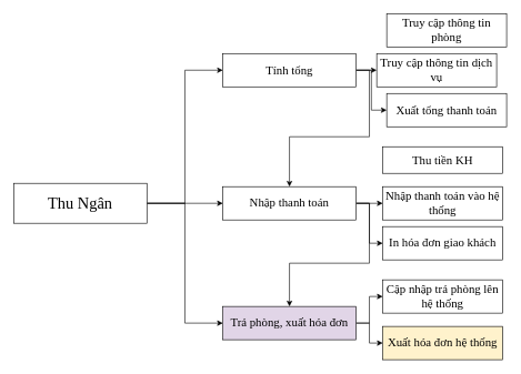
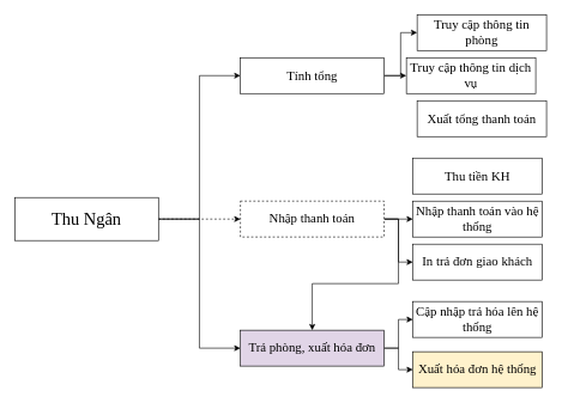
- <mxCell id="8" style="edgeStyle=orthogonalEdgeStyle;rounded=0;orthogonalLoop=1;jettySize=auto;html=1;exitX=1;exitY=0.5;exitDx=0;exitDy=0;entryX=0;entryY=0.5;entryDx=0;entryDy=0;" parent="1" source="9" target="23" edge="1"><mxGeometry relative="1" as="geometry" /></mxCell>
- <mxCell id="6" style="edgeStyle=orthogonalEdgeStyle;rounded=0;orthogonalLoop=1;jettySize=auto;html=1;exitX=1;exitY=0.5;exitDx=0;exitDy=0;fontFamily=Times New Roman;fontSize=18;" parent="1" source="9" target="13" edge="1"><mxGeometry relative="1" as="geometry" /></mxCell>
+ <mxCell id="6" style="edgeStyle=orthogonalEdgeStyle;rounded=0;orthogonalLoop=1;jettySize=auto;html=1;exitX=1;exitY=0.5;exitDx=0;exitDy=0;entryX=0;entryY=0.5;entryDx=0;entryDy=0;fontFamily=Times New Roman;fontSize=18;" parent="1" source="9" target="17" edge="1"><mxGeometry relative="1" as="geometry" /></mxCell>
- <mxCell id="18" value="&lt;font&gt;Thu tiền KH&lt;br&gt;&lt;/font&gt;" style="rounded=0;whiteSpace=wrap;html=1;fontFamily=Times New Roman;fontSize=18;" parent="1" vertex="1"><mxGeometry x="574" y="220" width="180" height="40" as="geometry" /></mxCell>
+ <mxCell id="18" value="&lt;font&gt;Thu tiền KH&lt;br&gt;&lt;/font&gt;" style="rounded=0;whiteSpace=wrap;html=1;fontFamily=Times New Roman;fontSize=18;" parent="1" vertex="1"><mxGeometry x="574" y="220" width="180" height="50" as="geometry" /></mxCell>
- <mxCell id="3" style="edgeStyle=orthogonalEdgeStyle;rounded=0;orthogonalLoop=1;jettySize=auto;html=1;exitX=1;exitY=0.5;exitDx=0;exitDy=0;entryX=0;entryY=0.5;entryDx=0;entryDy=0;fontFamily=Times New Roman;fontSize=18;" parent="1" source="5" target="13" edge="1"><mxGeometry relative="1" as="geometry" /></mxCell>
+ <mxCell id="3" style="edgeStyle=orthogonalEdgeStyle;rounded=0;orthogonalLoop=1;jettySize=auto;html=1;exitX=1;exitY=0.5;exitDx=0;exitDy=0;entryX=0;entryY=0.5;entryDx=0;entryDy=0;fontFamily=Times New Roman;fontSize=18;dashed=1;" parent="1" source="5" target="13" edge="1"><mxGeometry relative="1" as="geometry" /></mxCell>
- <mxCell id="13" value="&lt;font&gt;&lt;font style=&quot;font-size: 18px&quot;&gt;Nhập thanh toán&lt;/font&gt;&lt;br&gt;&lt;/font&gt;" style="rounded=0;whiteSpace=wrap;html=1;fontFamily=Times New Roman;fontSize=18;" parent="1" vertex="1"><mxGeometry x="334" y="280" width="200" height="50" as="geometry" /></mxCell>
+ <mxCell id="13" value="&lt;font&gt;&lt;font style=&quot;font-size: 18px&quot;&gt;Nhập thanh toán&lt;/font&gt;&lt;br&gt;&lt;/font&gt;" style="rounded=0;whiteSpace=wrap;html=1;fontFamily=Times New Roman;fontSize=18;dashed=1;" parent="1" vertex="1"><mxGeometry x="334" y="280" width="200" height="50" as="geometry" /></mxCell>
- <mxCell id="20" value="&lt;font&gt;&lt;font style=&quot;font-size: 18px&quot;&gt;In hóa đơn giao khách&lt;/font&gt;&lt;br&gt;&lt;/font&gt;" style="rounded=0;whiteSpace=wrap;html=1;fontFamily=Times New Roman;fontSize=18;" parent="1" vertex="1"><mxGeometry x="574" y="340" width="180" height="50" as="geometry" /></mxCell>
+ <mxCell id="20" value="&lt;font&gt;&lt;font style=&quot;font-size: 18px&quot;&gt;In trả đơn giao khách&lt;/font&gt;&lt;br&gt;&lt;/font&gt;" style="rounded=0;whiteSpace=wrap;html=1;fontFamily=Times New Roman;fontSize=18;" parent="1" vertex="1"><mxGeometry x="574" y="340" width="180" height="50" as="geometry" /></mxCell>
- <mxCell id="21" value="&lt;font&gt;Cập nhập trả phòng lên hệ thống&lt;br&gt;&lt;/font&gt;" style="rounded=0;whiteSpace=wrap;html=1;fontFamily=Times New Roman;fontSize=18;" parent="1" vertex="1"><mxGeometry x="574" y="420" width="180" height="50" as="geometry" /></mxCell>
+ <mxCell id="21" value="&lt;font&gt;Cập nhập trả hóa lên hệ thống&lt;br&gt;&lt;/font&gt;" style="rounded=0;whiteSpace=wrap;html=1;fontFamily=Times New Roman;fontSize=18;" parent="1" vertex="1"><mxGeometry x="574" y="420" width="180" height="50" as="geometry" /></mxCell>
